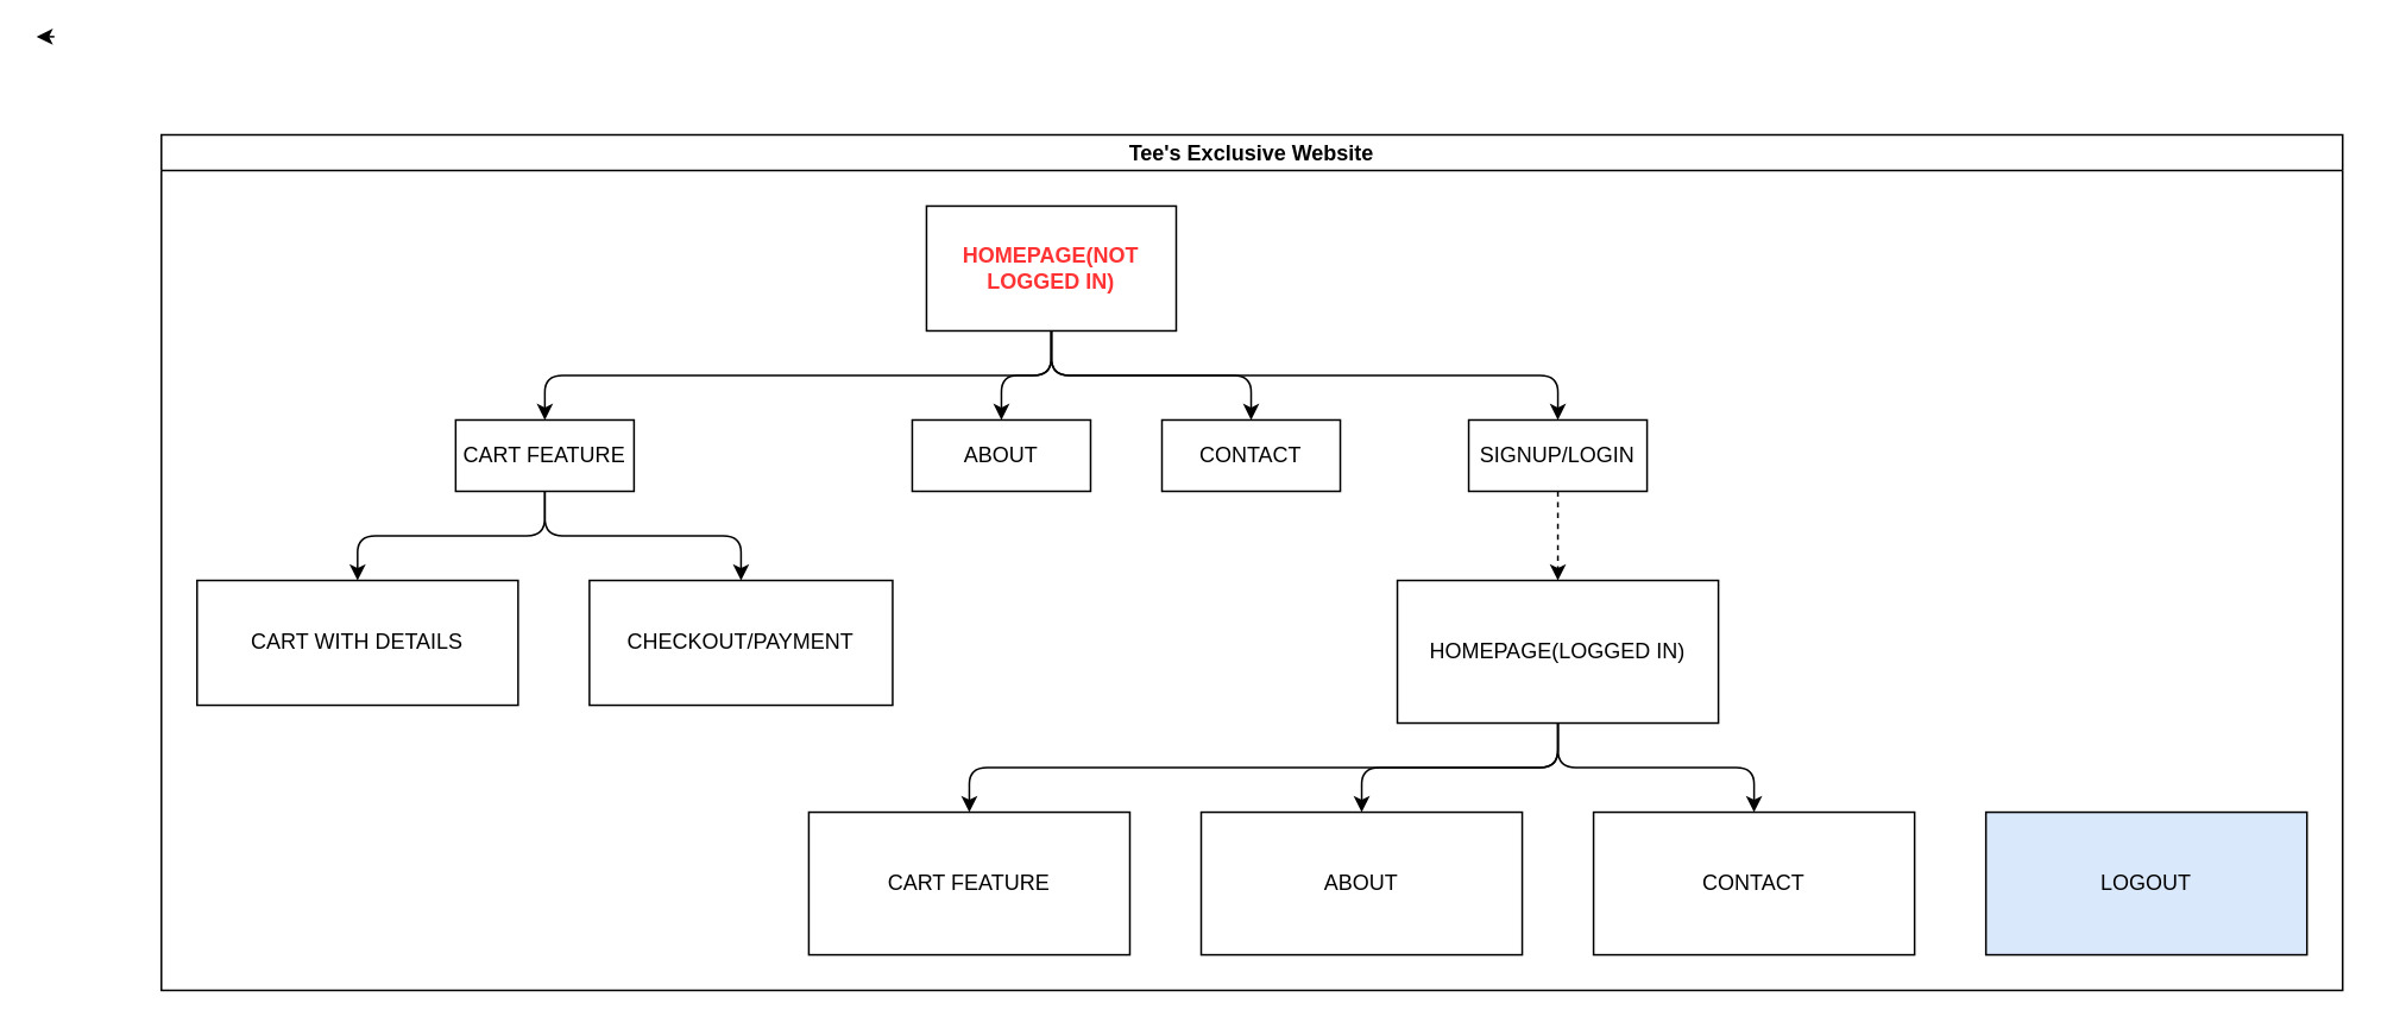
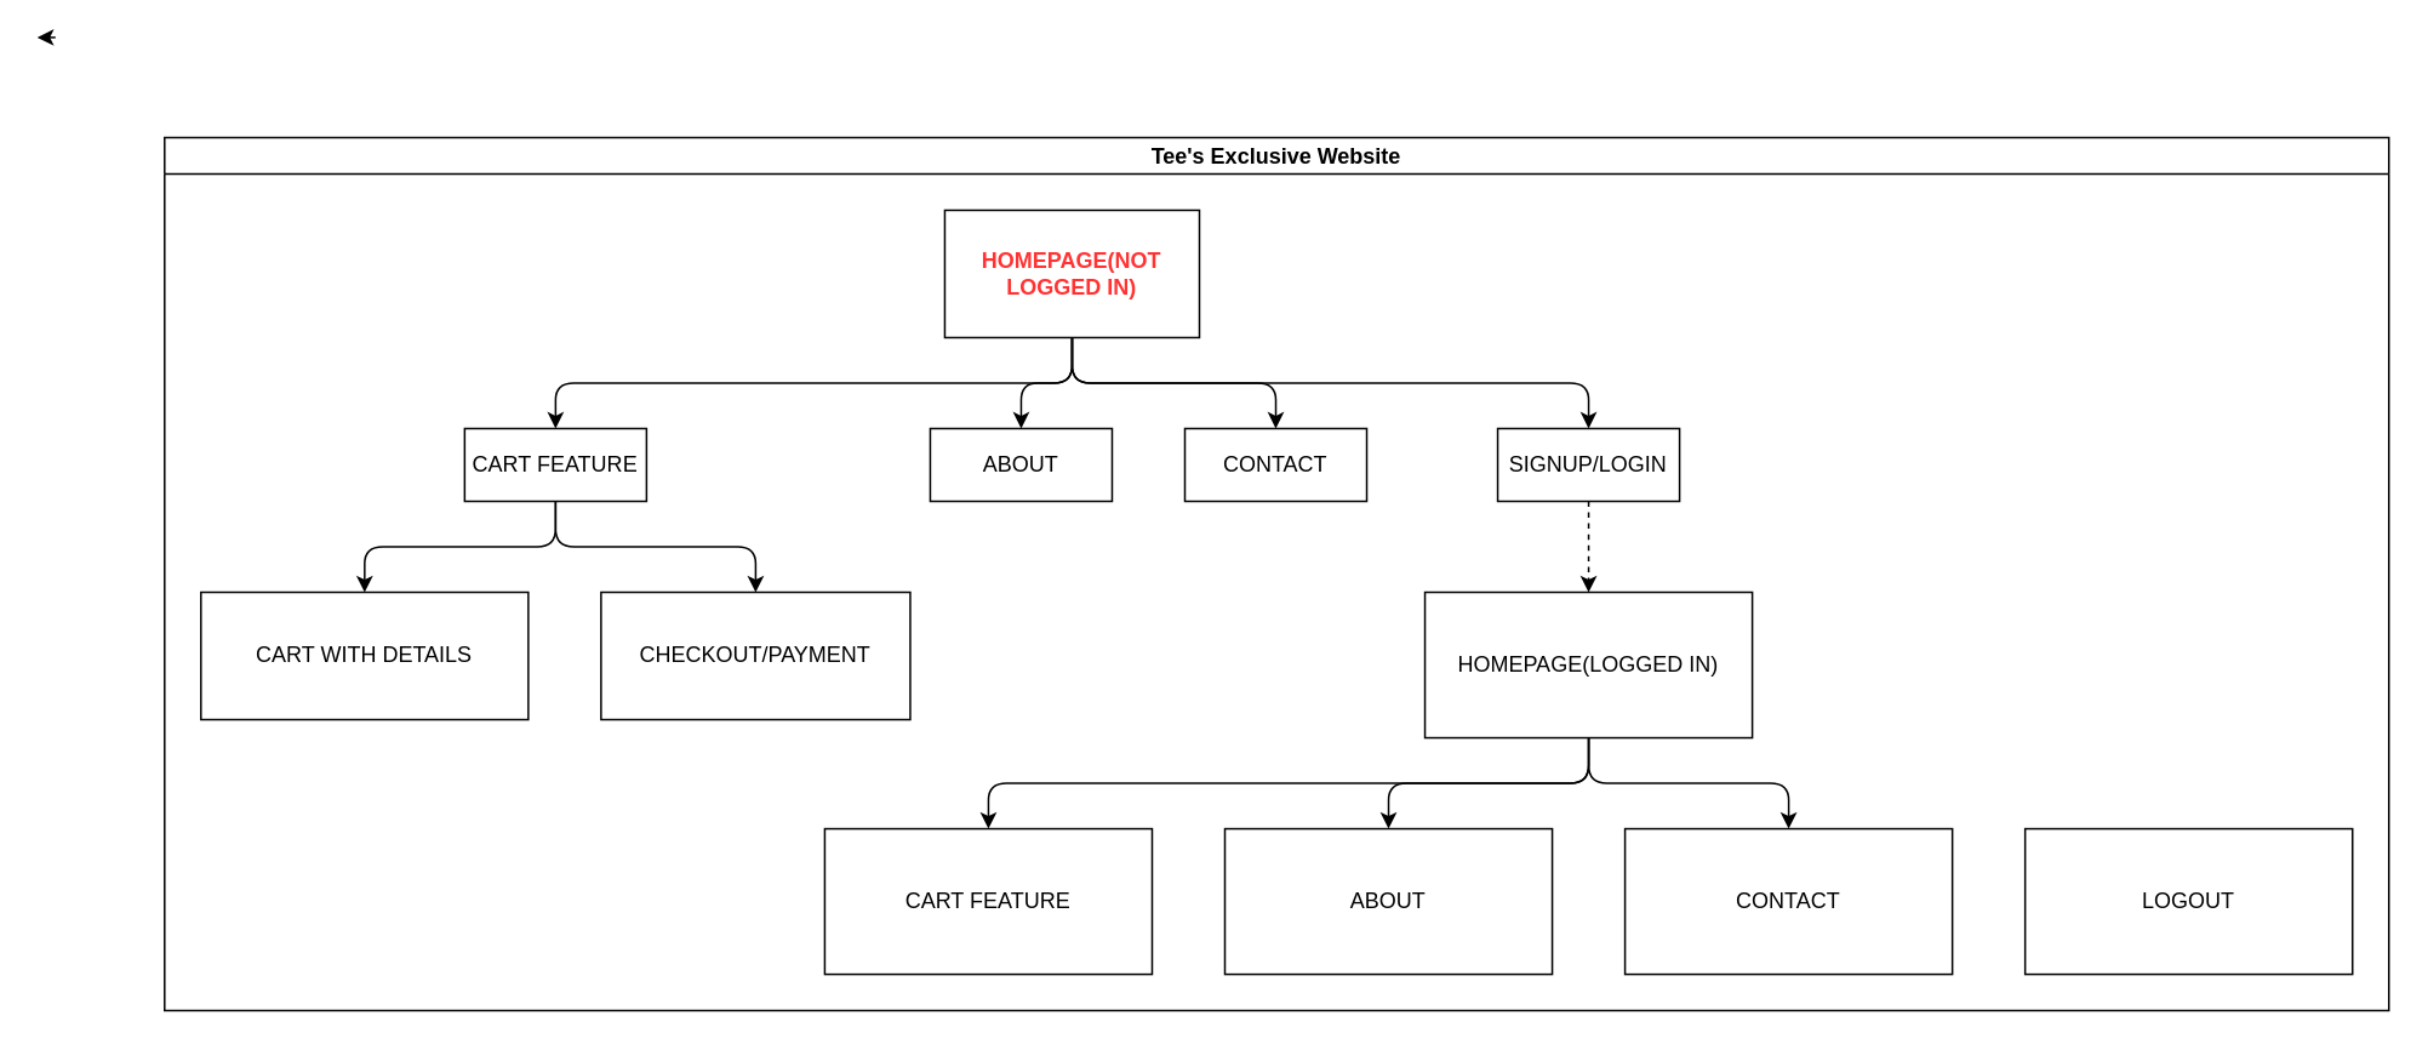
- <mxCell id="25" value="LOGOUT" style="whiteSpace=wrap;html=1;fillColor=#dae8fc;" vertex="1" parent="3"><mxGeometry x="1023" y="380" width="180" height="80" as="geometry" /></mxCell>
+ <mxCell id="25" value="LOGOUT" style="whiteSpace=wrap;html=1;" vertex="1" parent="3"><mxGeometry x="1023" y="380" width="180" height="80" as="geometry" /></mxCell>
